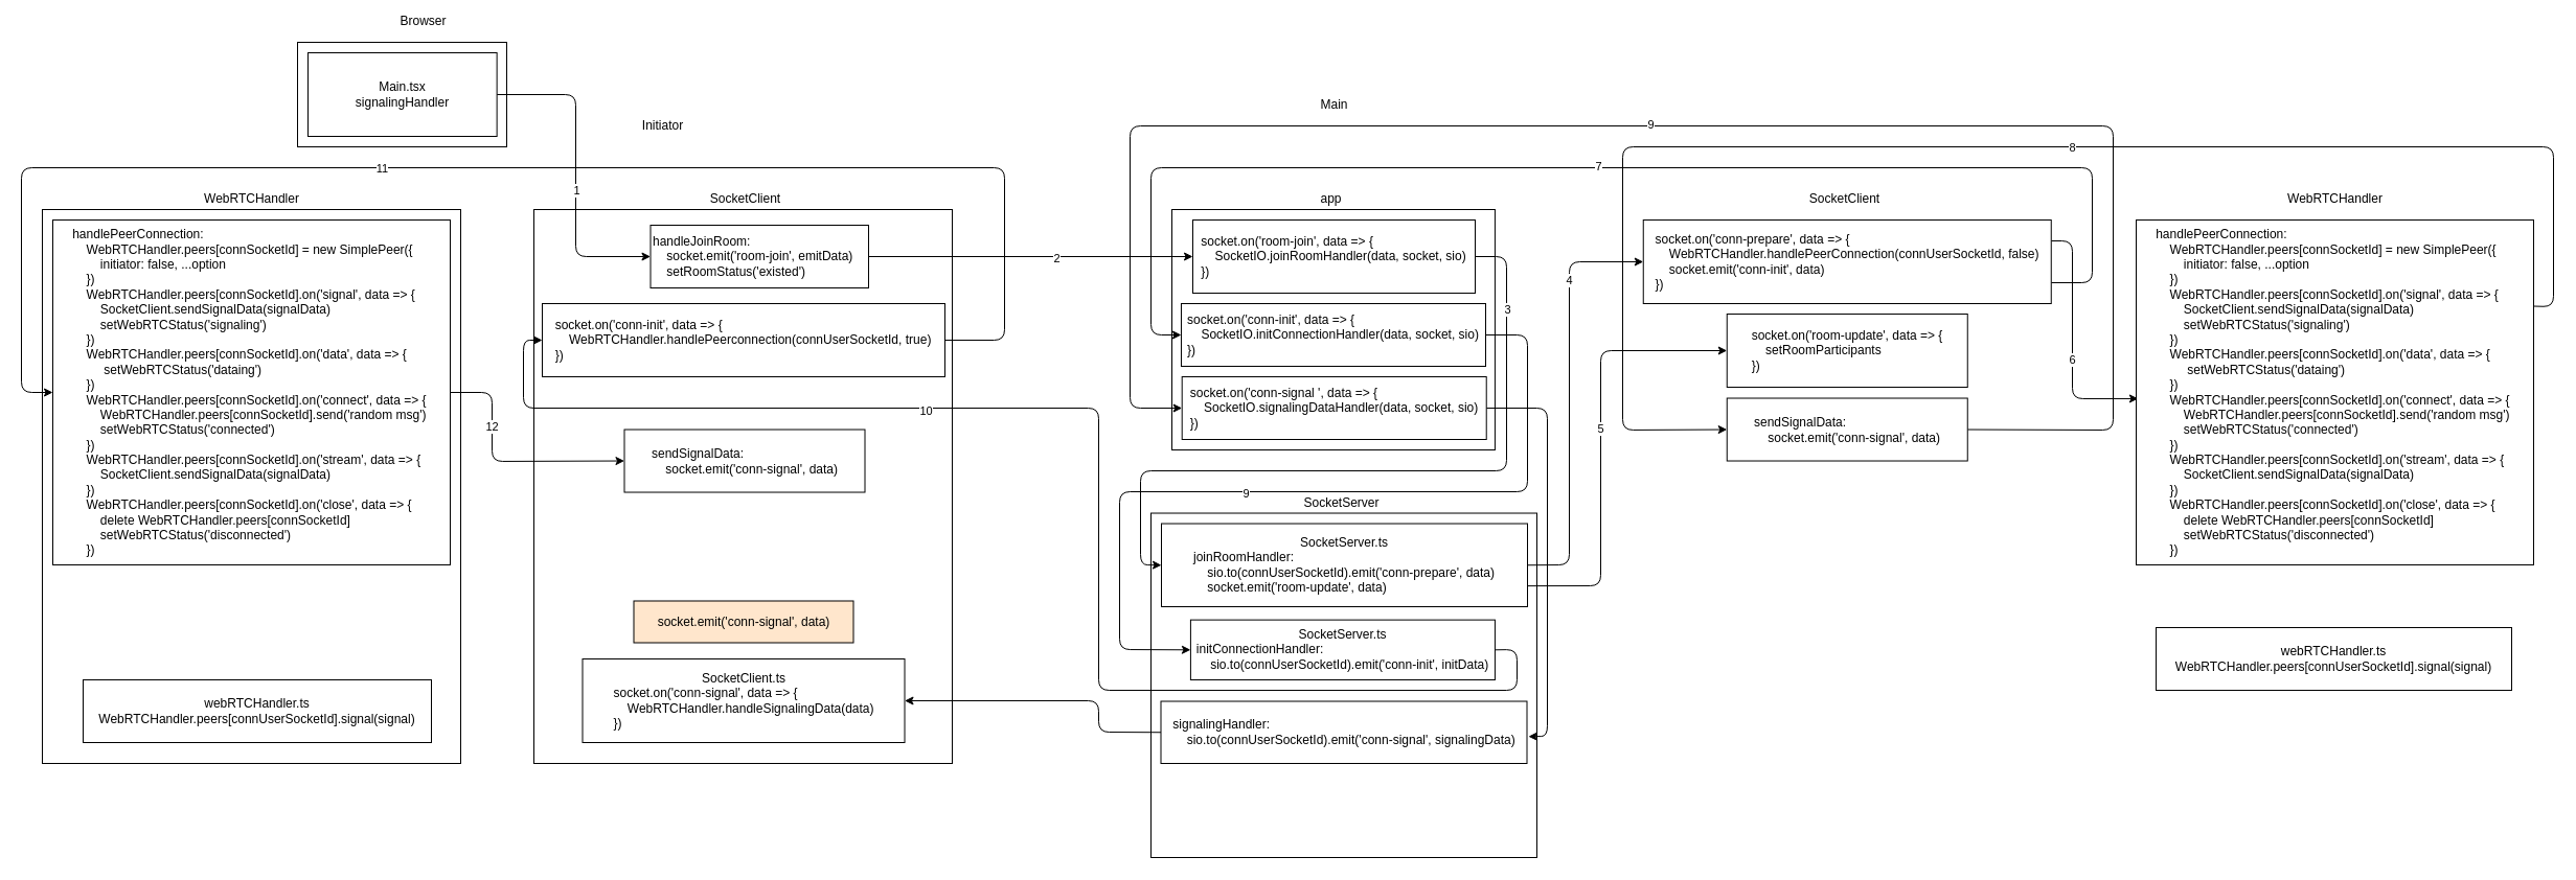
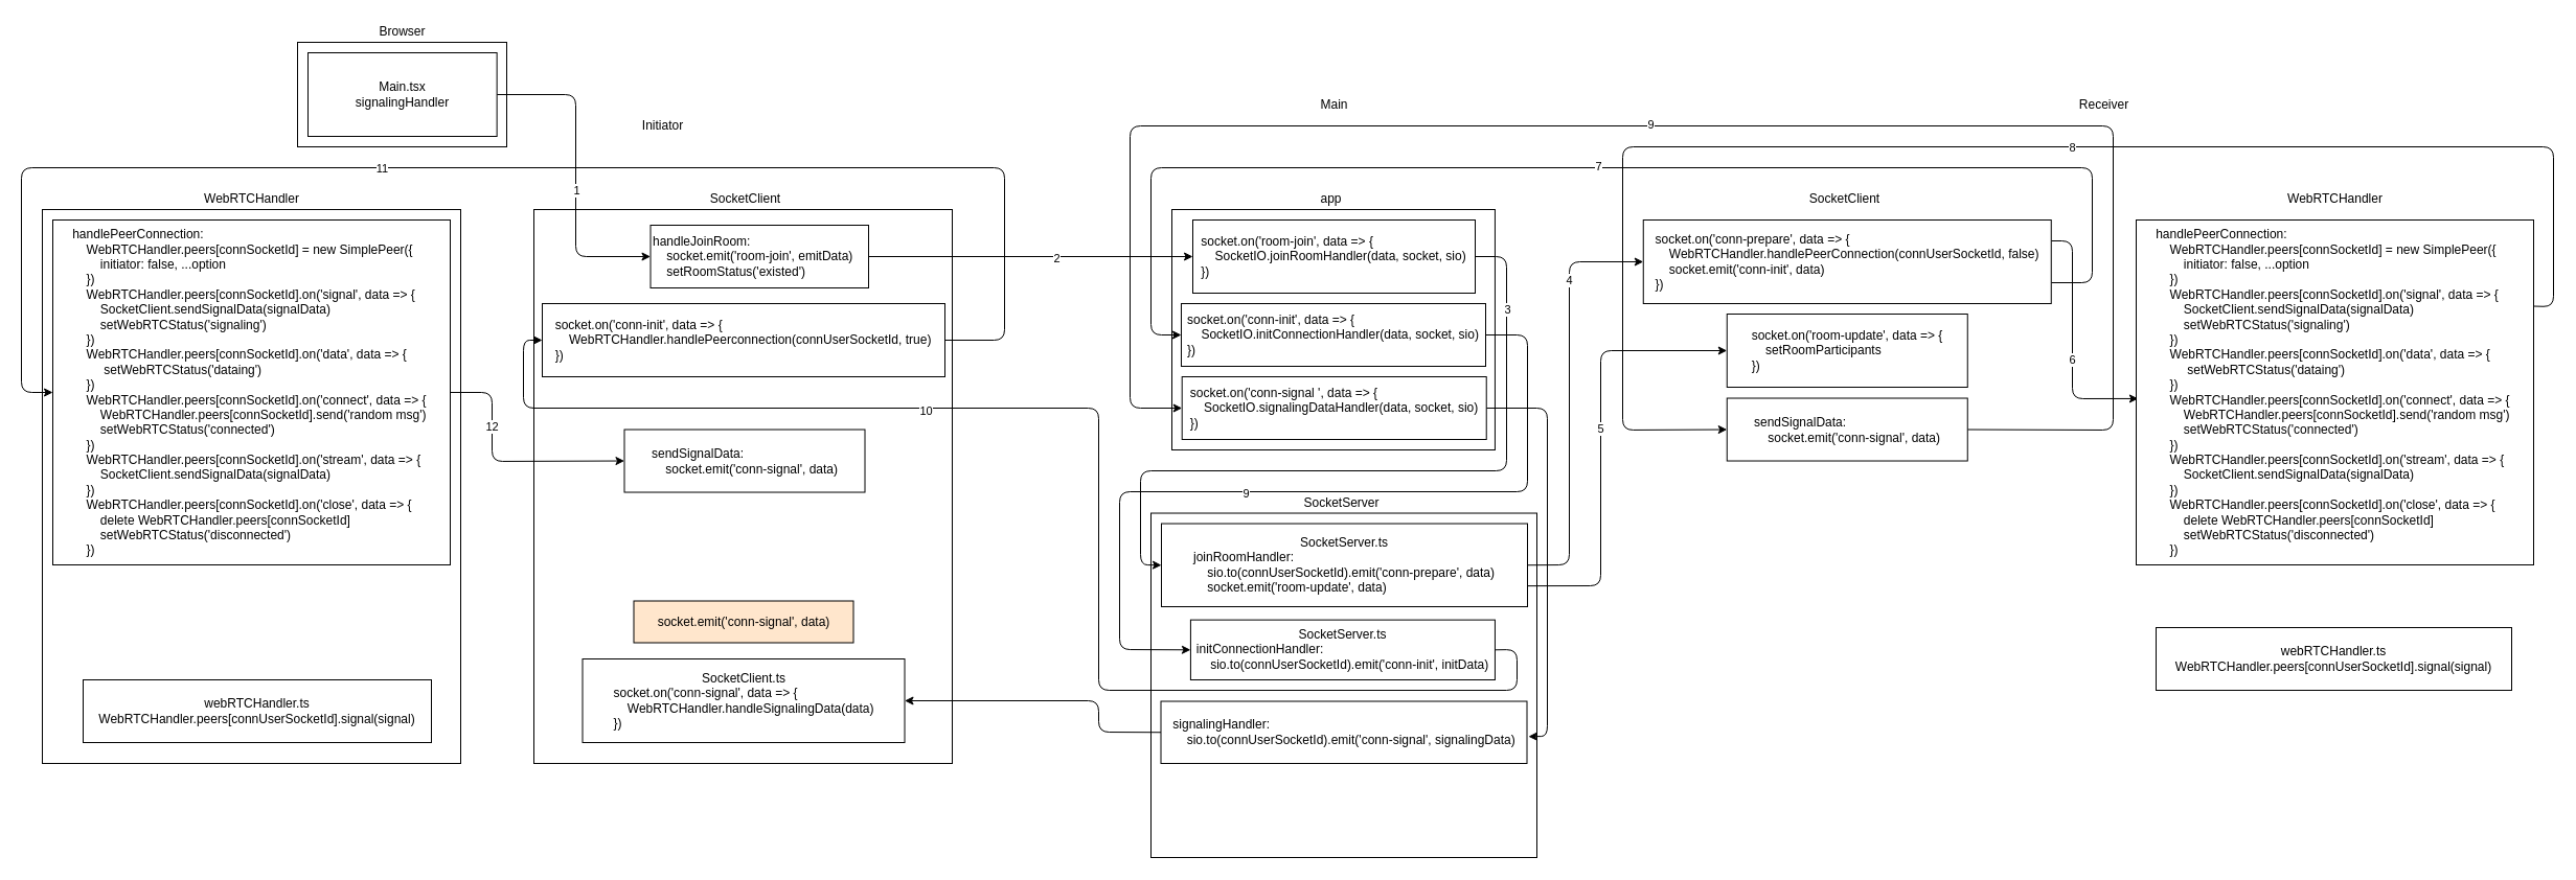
- <mxCell id="29" value="Browser" style="text;html=1;align=center;verticalAlign=middle;resizable=0;points=[];autosize=1;strokeColor=none;fillColor=none;" parent="1" vertex="1"><mxGeometry x="374.32" y="10" width="60" height="20" as="geometry" /></mxCell>
+ <mxCell id="29" value="Browser" style="text;html=1;align=center;verticalAlign=middle;resizable=0;points=[];autosize=1;strokeColor=none;fillColor=none;" parent="1" vertex="1"><mxGeometry x="354.32" y="20" width="60" height="20" as="geometry" /></mxCell>
+ <mxCell id="49" value="Receiver" style="text;html=1;align=center;verticalAlign=middle;resizable=0;points=[];autosize=1;strokeColor=none;fillColor=none;" parent="1" vertex="1"><mxGeometry x="1980.75" y="90" width="60" height="20" as="geometry" /></mxCell>
